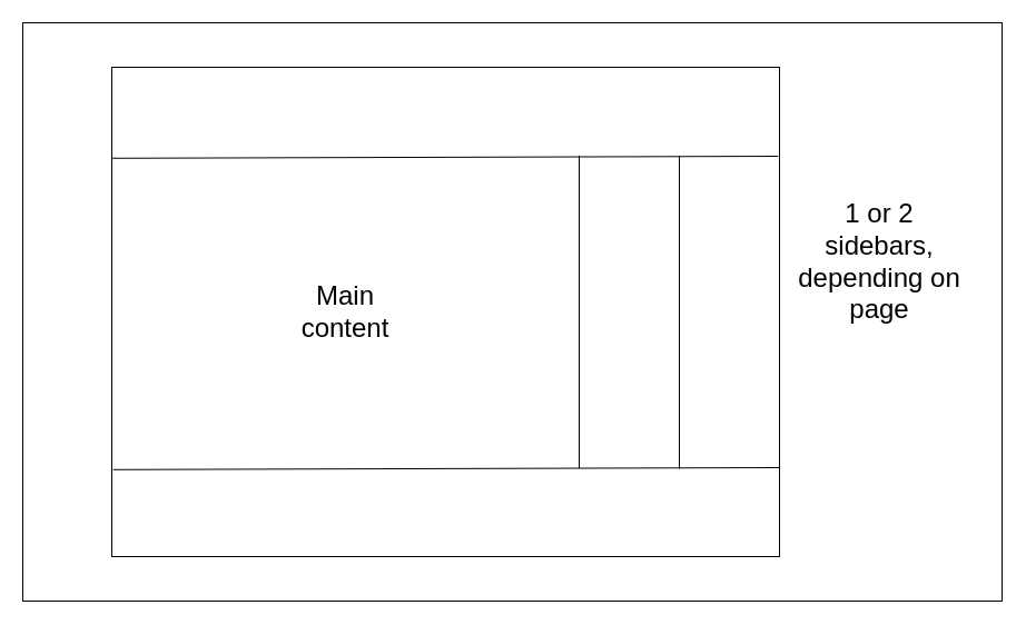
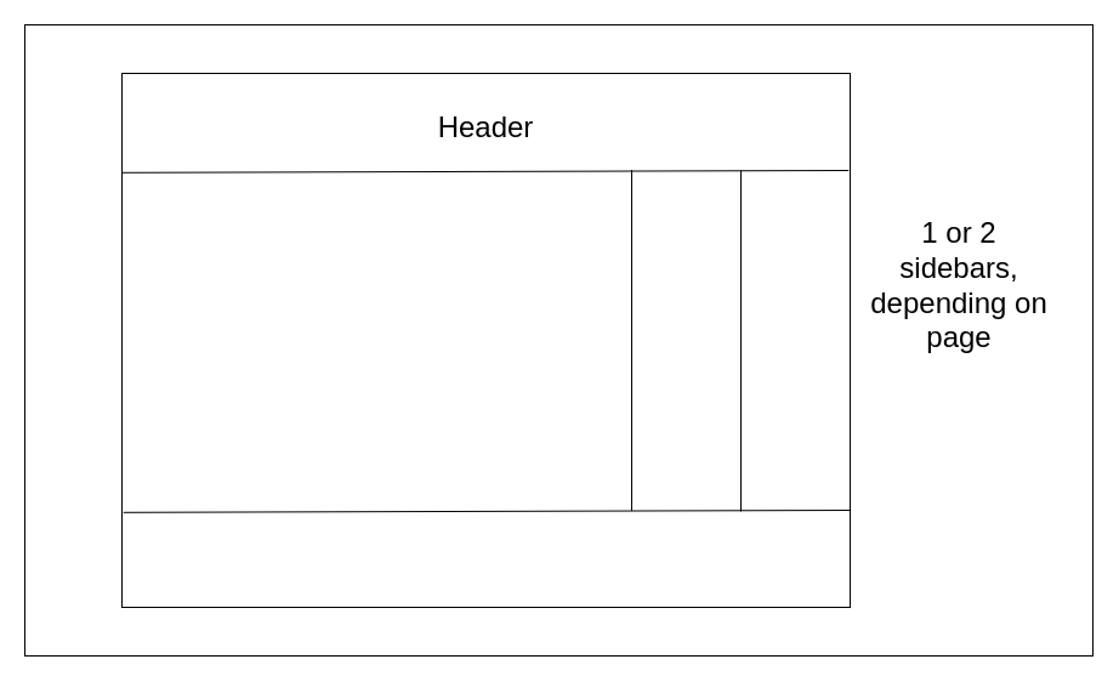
+ <mxCell id="8" value="Header" style="text;html=1;align=center;verticalAlign=middle;whiteSpace=wrap;rounded=0;fontSize=24;" parent="1" vertex="1"><mxGeometry x="370" y="90" width="60" height="30" as="geometry" /></mxCell>
- <mxCell id="9" value="Main content" style="text;html=1;align=center;verticalAlign=middle;whiteSpace=wrap;rounded=0;fontSize=24;" parent="1" vertex="1"><mxGeometry x="280" y="265" width="60" height="30" as="geometry" /></mxCell>
